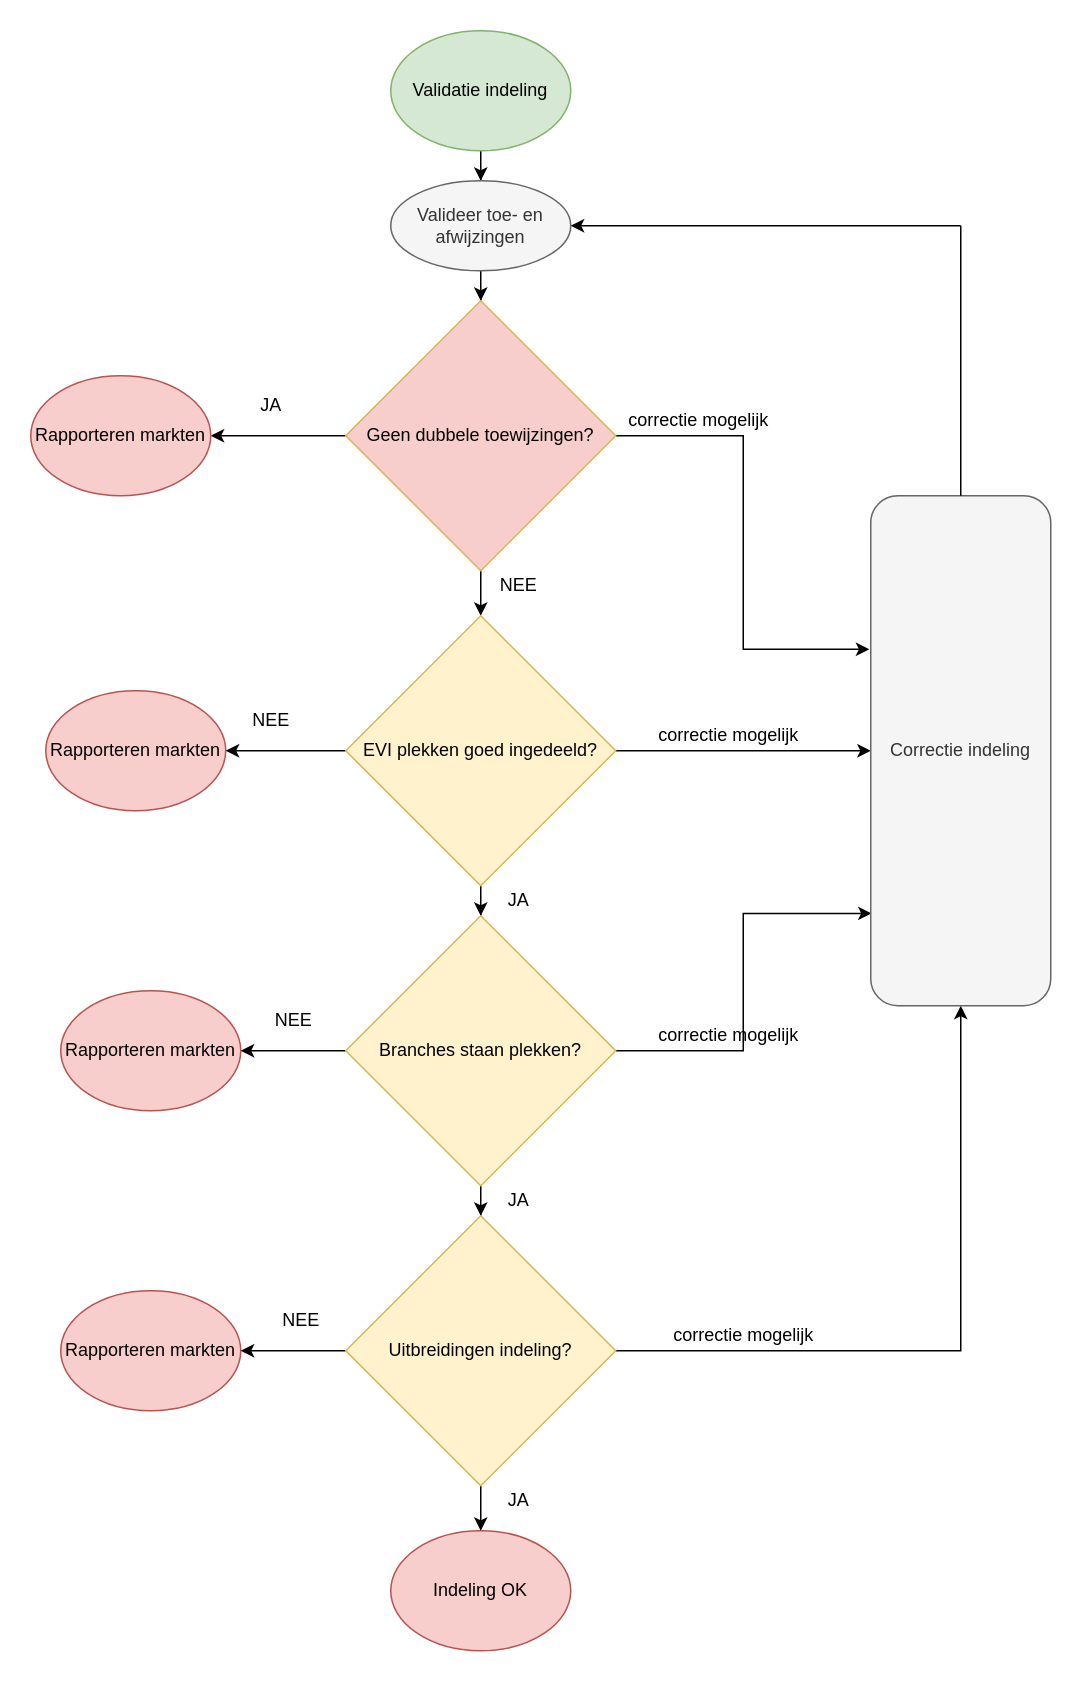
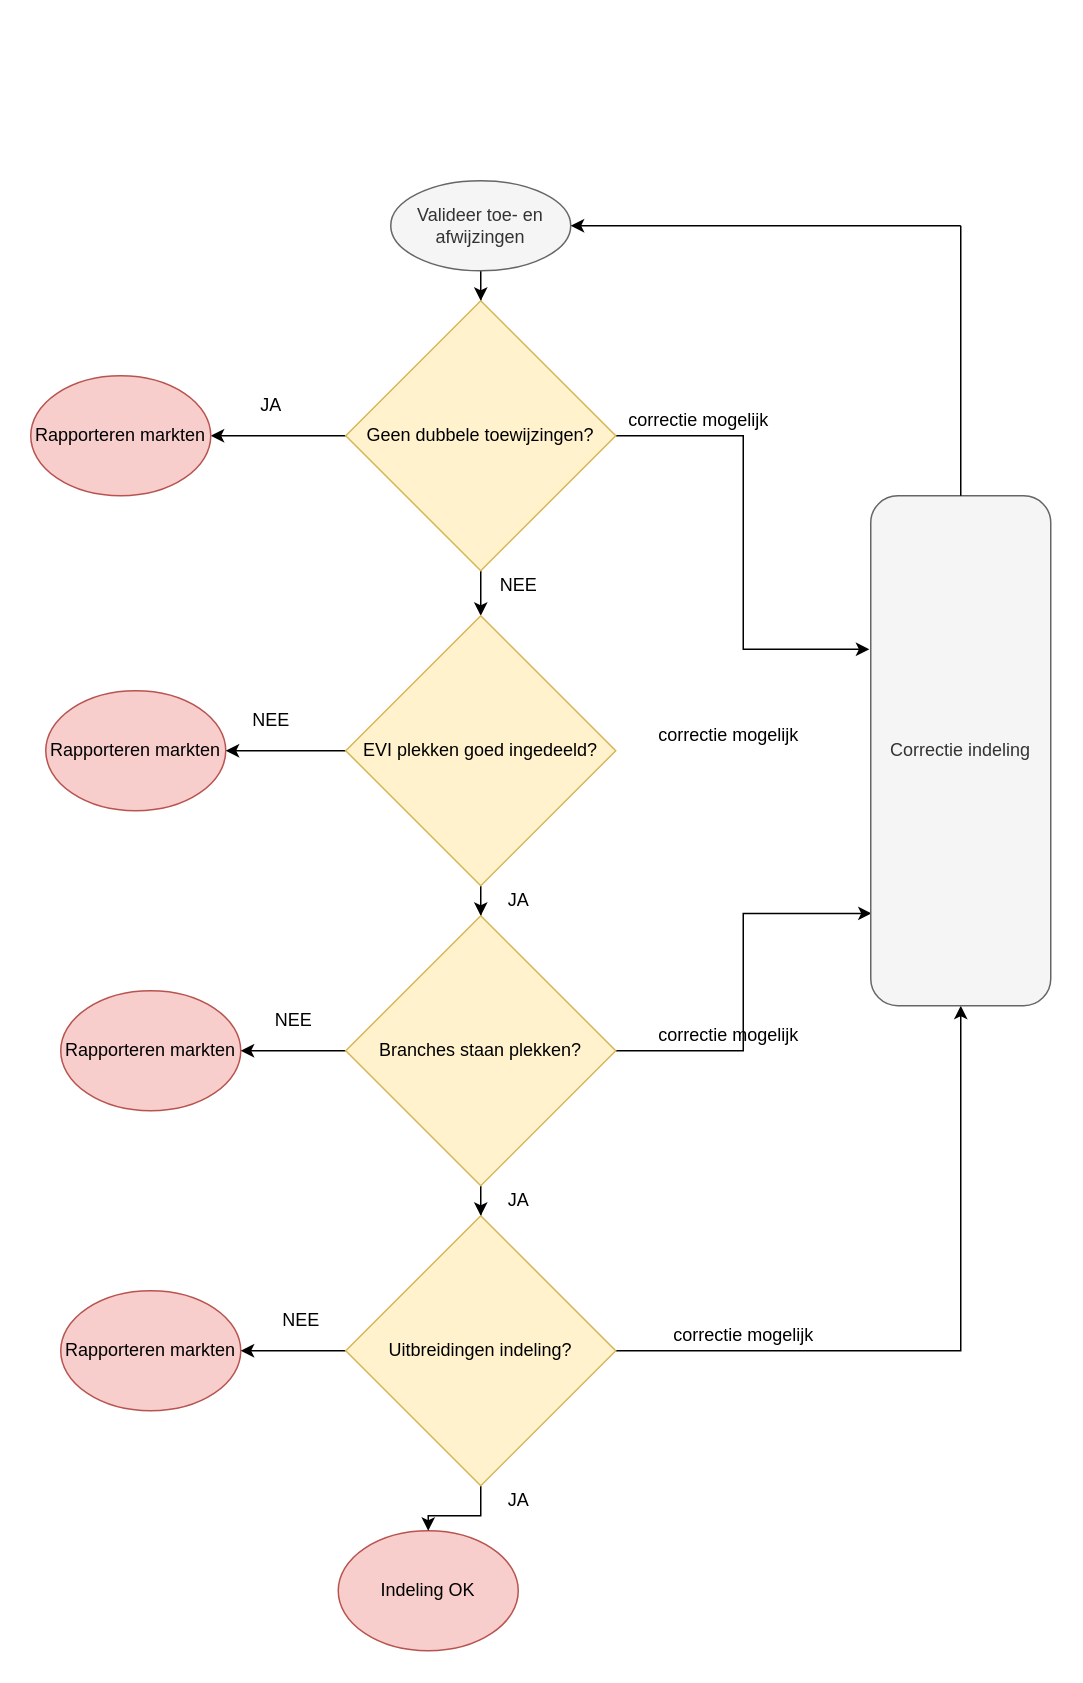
- <mxCell id="3" value="Validatie indeling" style="ellipse;whiteSpace=wrap;html=1;fillColor=#d5e8d4;strokeColor=#82b366;" vertex="1" parent="1"><mxGeometry x="260" y="20" width="120" height="80" as="geometry" /></mxCell>
- <mxCell id="2" style="edgeStyle=orthogonalEdgeStyle;rounded=0;orthogonalLoop=1;jettySize=auto;html=1;" edge="1" parent="1" source="3" target="5"><mxGeometry relative="1" as="geometry" /></mxCell>
- <mxCell id="9" value="Geen dubbele toewijzingen?" style="rhombus;whiteSpace=wrap;html=1;fillColor=#f8cecc;strokeColor=#d6b656;" vertex="1" parent="1"><mxGeometry x="230" y="200" width="180" height="180" as="geometry" /></mxCell>
+ <mxCell id="9" value="Geen dubbele toewijzingen?" style="rhombus;whiteSpace=wrap;html=1;fillColor=#fff2cc;strokeColor=#d6b656;" vertex="1" parent="1"><mxGeometry x="230" y="200" width="180" height="180" as="geometry" /></mxCell>
- <mxCell id="17" style="edgeStyle=orthogonalEdgeStyle;rounded=0;orthogonalLoop=1;jettySize=auto;html=1;" edge="1" parent="1" source="18" target="27"><mxGeometry relative="1" as="geometry" /></mxCell>
- <mxCell id="14" value="Indeling OK" style="ellipse;whiteSpace=wrap;html=1;fillColor=#f8cecc;strokeColor=#b85450;" vertex="1" parent="1"><mxGeometry x="260" y="1020" width="120" height="80" as="geometry" /></mxCell>
+ <mxCell id="14" value="Indeling OK" style="ellipse;whiteSpace=wrap;html=1;fillColor=#f8cecc;strokeColor=#b85450;" vertex="1" parent="1"><mxGeometry x="225" y="1020" width="120" height="80" as="geometry" /></mxCell>
